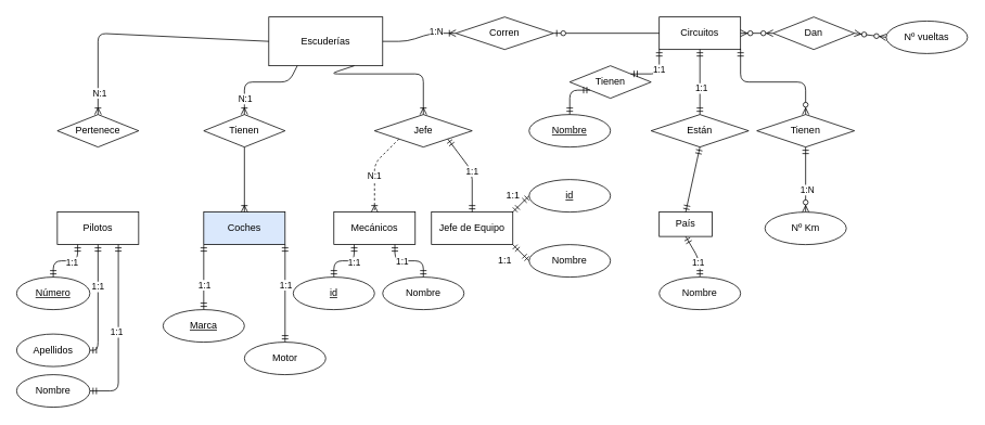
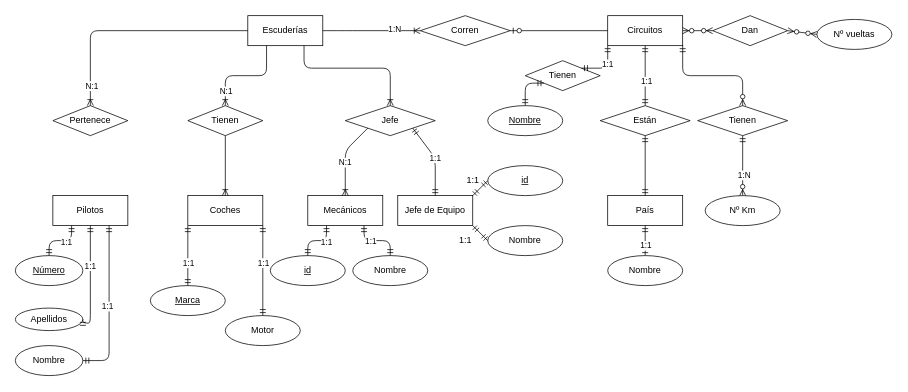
- <mxCell id="2" value="Escuderías" style="whiteSpace=wrap;html=1;align=center;" vertex="1" parent="1"><mxGeometry x="330" y="20" width="140" height="60" as="geometry" /></mxCell>
+ <mxCell id="2" value="Escuderías" style="whiteSpace=wrap;html=1;align=center;" vertex="1" parent="1"><mxGeometry x="330" y="20" width="100" height="40" as="geometry" /></mxCell>
- <mxCell id="22" value="" style="fontSize=12;html=1;endArrow=ERoneToMany;entryX=0.5;entryY=0;entryDx=0;entryDy=0;exitX=0;exitY=1;exitDx=0;exitDy=0;dashed=1;" edge="1" parent="1" source="9" target="10"><mxGeometry width="100" height="100" relative="1" as="geometry"><mxPoint x="390" y="70" as="sourcePoint" /><mxPoint x="530" y="150" as="targetPoint" /><Array as="points"><mxPoint x="460" y="200" /></Array></mxGeometry></mxCell>
+ <mxCell id="22" value="" style="fontSize=12;html=1;endArrow=ERoneToMany;entryX=0.5;entryY=0;entryDx=0;entryDy=0;exitX=0;exitY=1;exitDx=0;exitDy=0;" edge="1" parent="1" source="9" target="10"><mxGeometry width="100" height="100" relative="1" as="geometry"><mxPoint x="390" y="70" as="sourcePoint" /><mxPoint x="530" y="150" as="targetPoint" /><Array as="points"><mxPoint x="460" y="200" /></Array></mxGeometry></mxCell>
- <mxCell id="15" value="País" style="whiteSpace=wrap;html=1;align=center;" vertex="1" parent="1"><mxGeometry x="810" y="260" width="65" height="30" as="geometry" /></mxCell>
+ <mxCell id="15" value="País" style="whiteSpace=wrap;html=1;align=center;" vertex="1" parent="1"><mxGeometry x="810" y="260" width="100" height="40" as="geometry" /></mxCell>
- <mxCell id="8" value="Coches" style="whiteSpace=wrap;html=1;align=center;fillColor=#dae8fc;" vertex="1" parent="1"><mxGeometry x="250" y="260" width="100" height="40" as="geometry" /></mxCell>
+ <mxCell id="8" value="Coches" style="whiteSpace=wrap;html=1;align=center;" vertex="1" parent="1"><mxGeometry x="250" y="260" width="100" height="40" as="geometry" /></mxCell>
- <mxCell id="41" value="Apellidos" style="ellipse;whiteSpace=wrap;html=1;align=center;" vertex="1" parent="1"><mxGeometry x="20" y="410" width="90" height="40" as="geometry" /></mxCell>
+ <mxCell id="41" value="Apellidos" style="ellipse;whiteSpace=wrap;html=1;align=center;" vertex="1" parent="1"><mxGeometry x="20" y="410" width="90" height="30" as="geometry" /></mxCell>
